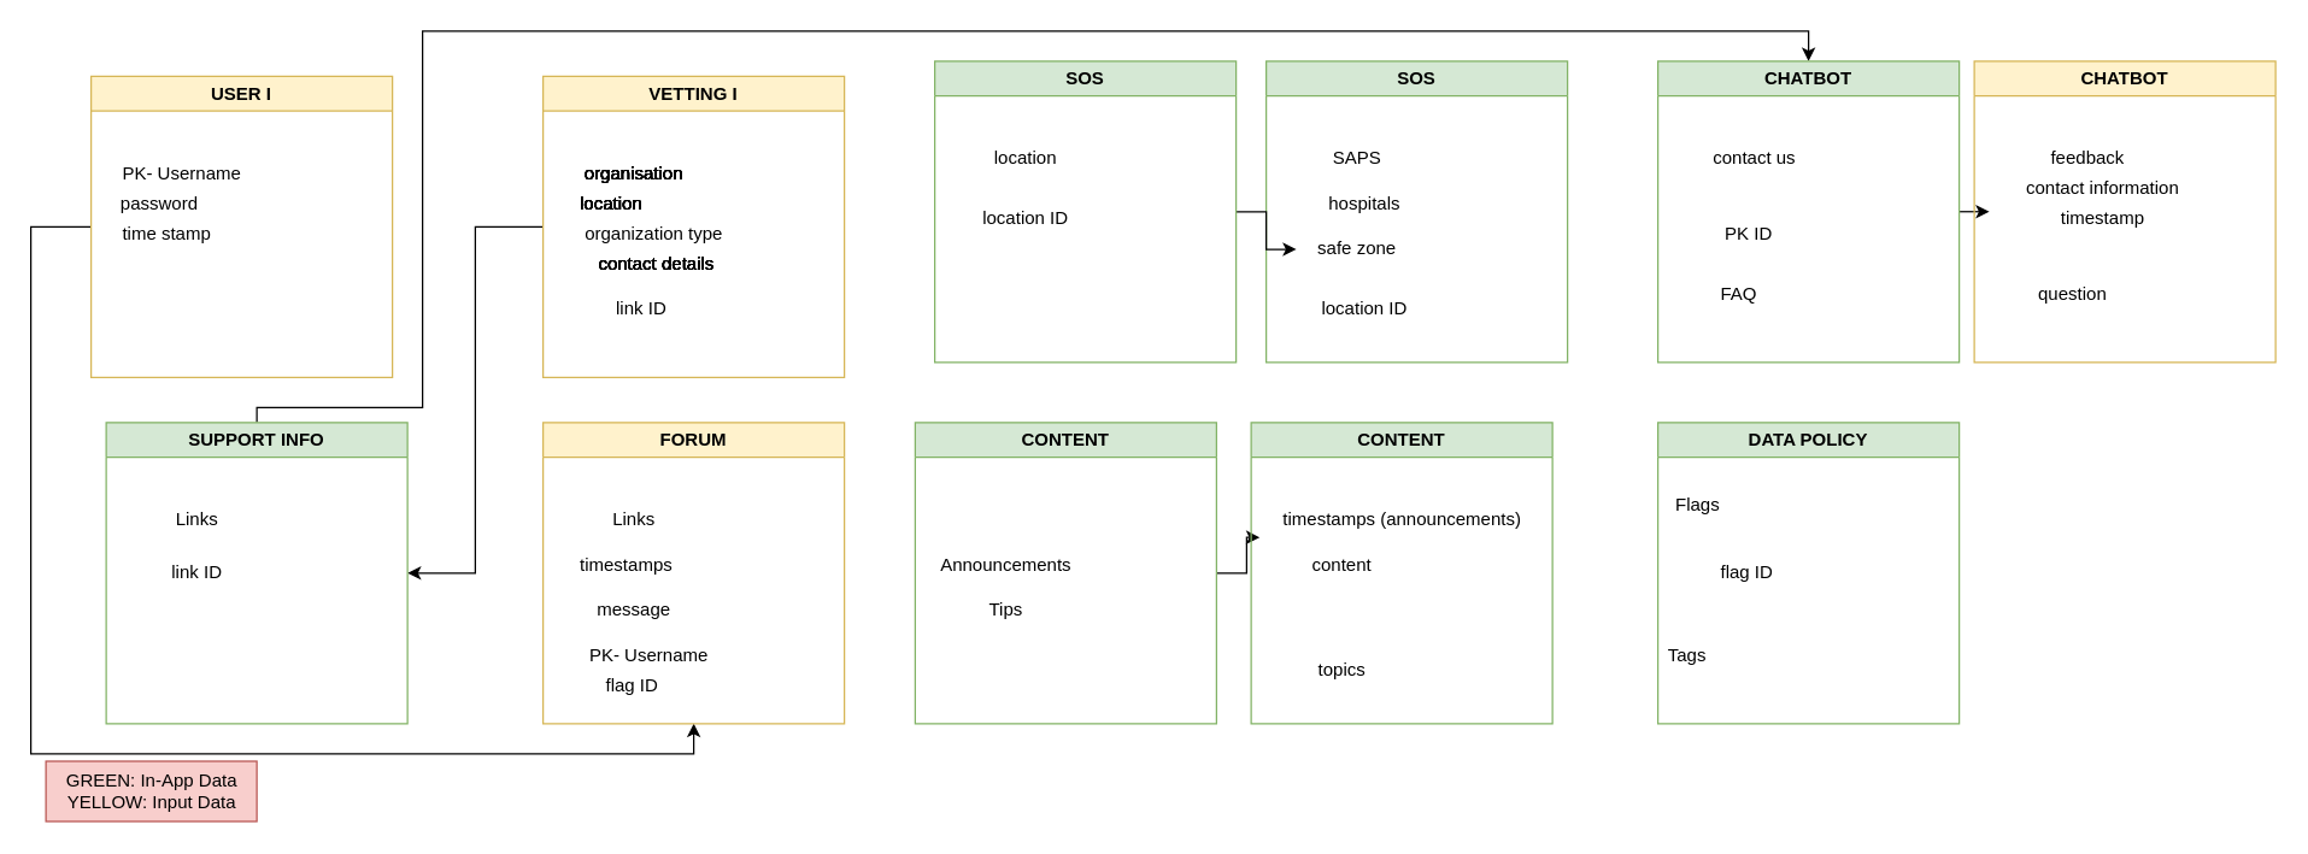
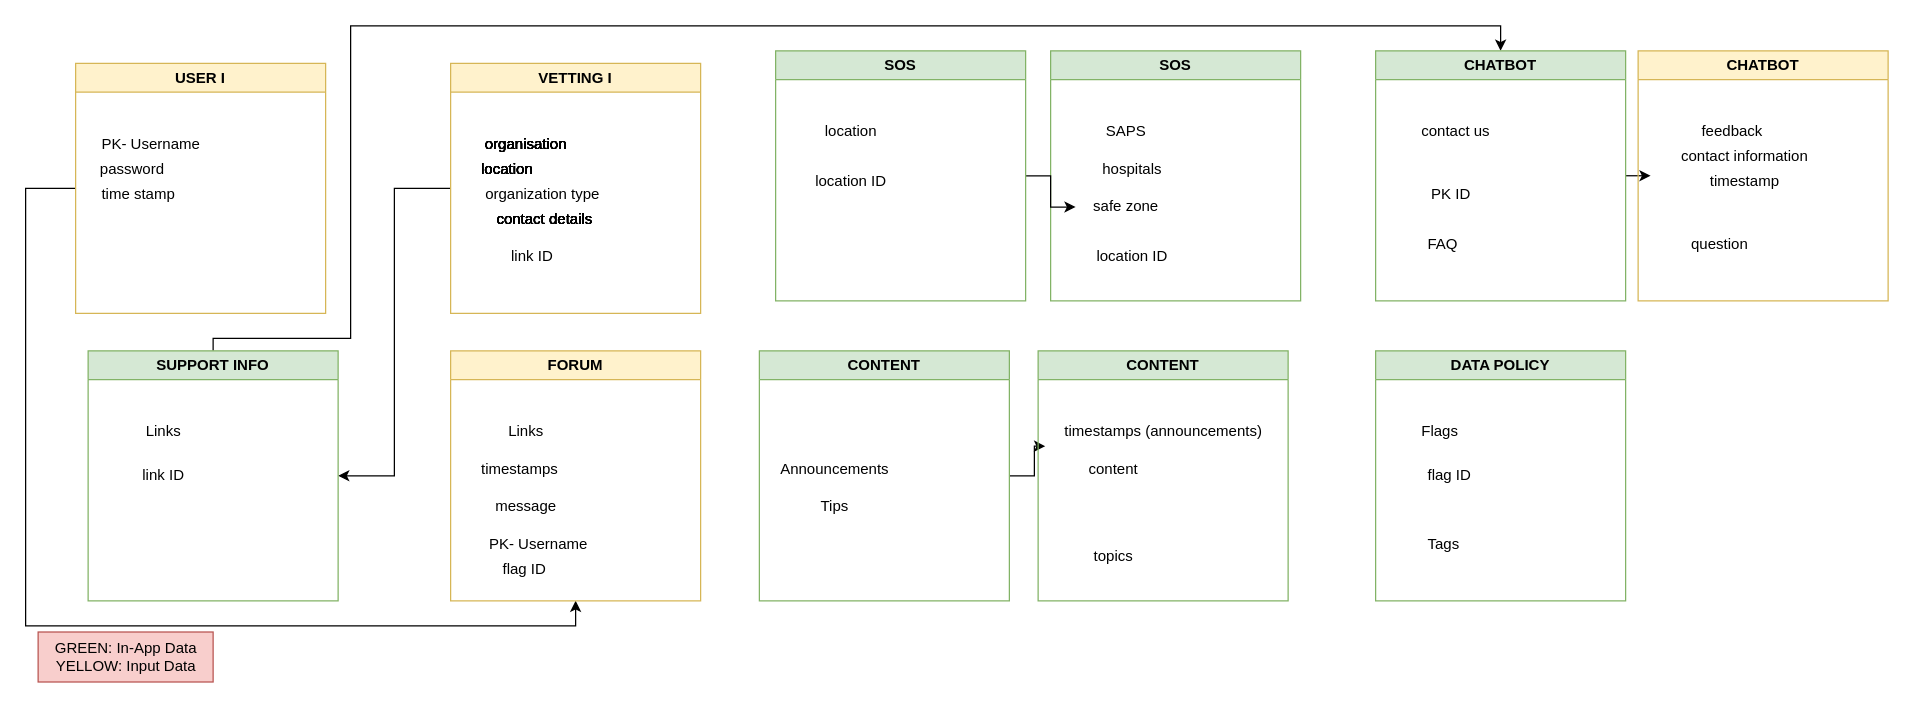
- <mxCell id="68" value="Flags" style="text;html=1;align=left;verticalAlign=middle;resizable=0;points=[];autosize=1;strokeColor=none;fillColor=none;" parent="67" vertex="1"><mxGeometry x="10" y="40" width="50" height="30" as="geometry" /></mxCell>
+ <mxCell id="68" value="Flags" style="text;html=1;align=left;verticalAlign=middle;resizable=0;points=[];autosize=1;strokeColor=none;fillColor=none;" parent="67" vertex="1"><mxGeometry x="35" y="50" width="50" height="30" as="geometry" /></mxCell>
- <mxCell id="69" value="Tags" style="text;html=1;align=left;verticalAlign=middle;resizable=0;points=[];autosize=1;strokeColor=none;fillColor=none;" parent="67" vertex="1"><mxGeometry x="5" y="140" width="50" height="30" as="geometry" /></mxCell>
+ <mxCell id="69" value="Tags" style="text;html=1;align=left;verticalAlign=middle;resizable=0;points=[];autosize=1;strokeColor=none;fillColor=none;" parent="67" vertex="1"><mxGeometry x="40" y="140" width="50" height="30" as="geometry" /></mxCell>
